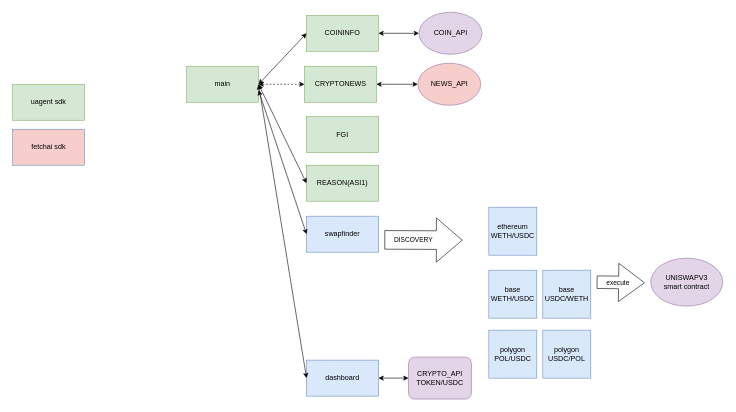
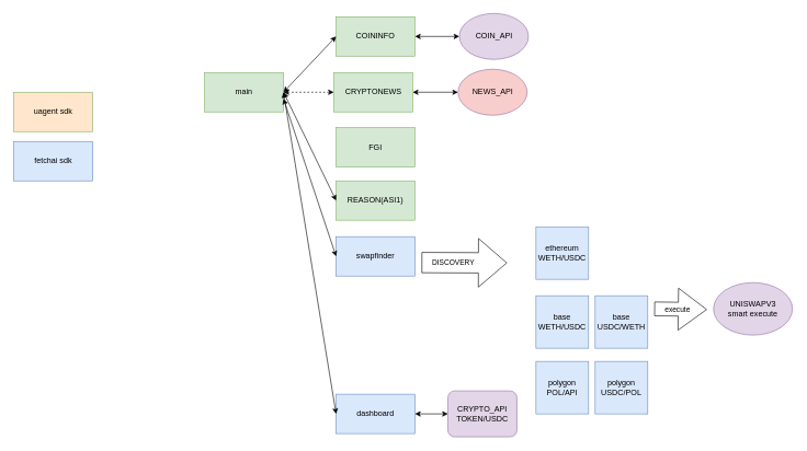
- <mxCell id="18" value="uagent sdk" style="rounded=0;whiteSpace=wrap;html=1;fillColor=#d5e8d4;strokeColor=#82b366;" vertex="1" parent="1"><mxGeometry x="20" y="140" width="120" height="60" as="geometry" /></mxCell>
+ <mxCell id="18" value="uagent sdk" style="rounded=0;whiteSpace=wrap;html=1;fillColor=#ffe6cc;strokeColor=#82b366;" vertex="1" parent="1"><mxGeometry x="20" y="140" width="120" height="60" as="geometry" /></mxCell>
- <mxCell id="19" value="fetchai sdk" style="rounded=0;whiteSpace=wrap;html=1;fillColor=#f8cecc;strokeColor=#6c8ebf;" vertex="1" parent="1"><mxGeometry x="20" y="215" width="120" height="60" as="geometry" /></mxCell>
+ <mxCell id="19" value="fetchai sdk" style="rounded=0;whiteSpace=wrap;html=1;fillColor=#dae8fc;strokeColor=#6c8ebf;" vertex="1" parent="1"><mxGeometry x="20" y="215" width="120" height="60" as="geometry" /></mxCell>
- <mxCell id="26" value="UNISWAPV3&lt;div&gt;smart contract&lt;/div&gt;" style="ellipse;whiteSpace=wrap;html=1;fillColor=#e1d5e7;strokeColor=#9673a6;" vertex="1" parent="1"><mxGeometry x="1084" y="430" width="120" height="80" as="geometry" /></mxCell>
+ <mxCell id="26" value="UNISWAPV3&lt;div&gt;smart execute&lt;/div&gt;" style="ellipse;whiteSpace=wrap;html=1;fillColor=#e1d5e7;strokeColor=#9673a6;" vertex="1" parent="1"><mxGeometry x="1084" y="430" width="120" height="80" as="geometry" /></mxCell>
- <mxCell id="22" value="polygon&lt;br&gt;&lt;div&gt;POL/USDC&lt;/div&gt;" style="whiteSpace=wrap;html=1;aspect=fixed;fillColor=#dae8fc;strokeColor=#6c8ebf;" vertex="1" parent="1"><mxGeometry x="814" y="550" width="80" height="80" as="geometry" /></mxCell>
+ <mxCell id="22" value="polygon&lt;br&gt;&lt;div&gt;POL/API&lt;/div&gt;" style="whiteSpace=wrap;html=1;aspect=fixed;fillColor=#dae8fc;strokeColor=#6c8ebf;" vertex="1" parent="1"><mxGeometry x="814" y="550" width="80" height="80" as="geometry" /></mxCell>
